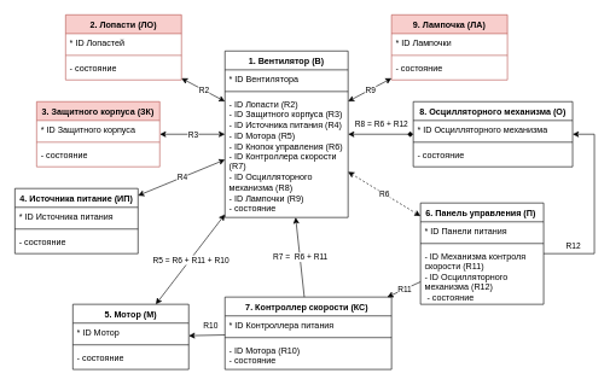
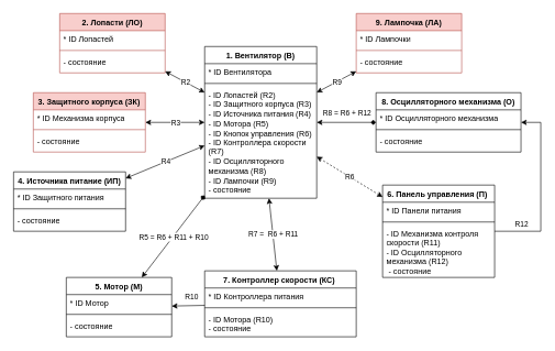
- <mxCell id="11" value="* ID Защитного корпуса" style="text;strokeColor=none;fillColor=none;align=left;verticalAlign=top;spacingLeft=4;spacingRight=4;overflow=hidden;rotatable=0;points=[[0,0.5],[1,0.5]];portConstraint=eastwest;whiteSpace=wrap;html=1;" parent="10" vertex="1"><mxGeometry y="26" width="170" height="26" as="geometry" /></mxCell>
+ <mxCell id="11" value="* ID Механизма корпуса" style="text;strokeColor=none;fillColor=none;align=left;verticalAlign=top;spacingLeft=4;spacingRight=4;overflow=hidden;rotatable=0;points=[[0,0.5],[1,0.5]];portConstraint=eastwest;whiteSpace=wrap;html=1;" parent="10" vertex="1"><mxGeometry y="26" width="170" height="26" as="geometry" /></mxCell>
- <mxCell id="5" value="- ID Лопасти (R2)&lt;br&gt;- ID Защитного корпуса (R3)&lt;br&gt;- ID Источника питания (R4)&lt;br&gt;- ID Мотора (R5)&lt;br&gt;- ID Кнопок управления (R6)&lt;br&gt;- ID Контроллера скорости (R7)&lt;br&gt;- ID Осцилляторного механизма (R8)&lt;br&gt;- ID Лампочки (R9)&lt;br&gt;- состояние" style="text;strokeColor=none;fillColor=none;align=left;verticalAlign=top;spacingLeft=4;spacingRight=4;overflow=hidden;rotatable=0;points=[[0,0.5],[1,0.5]];portConstraint=eastwest;whiteSpace=wrap;html=1;" parent="2" vertex="1"><mxGeometry y="60" width="170" height="170" as="geometry" /></mxCell>
+ <mxCell id="5" value="- ID Лопастей (R2)&lt;br&gt;- ID Защитного корпуса (R3)&lt;br&gt;- ID Источника питания (R4)&lt;br&gt;- ID Мотора (R5)&lt;br&gt;- ID Кнопок управления (R6)&lt;br&gt;- ID Контроллера скорости (R7)&lt;br&gt;- ID Осцилляторного механизма (R8)&lt;br&gt;- ID Лампочки (R9)&lt;br&gt;- состояние" style="text;strokeColor=none;fillColor=none;align=left;verticalAlign=top;spacingLeft=4;spacingRight=4;overflow=hidden;rotatable=0;points=[[0,0.5],[1,0.5]];portConstraint=eastwest;whiteSpace=wrap;html=1;" parent="2" vertex="1"><mxGeometry y="60" width="170" height="170" as="geometry" /></mxCell>
- <mxCell id="15" value="* ID Источника питания" style="text;strokeColor=none;fillColor=none;align=left;verticalAlign=top;spacingLeft=4;spacingRight=4;overflow=hidden;rotatable=0;points=[[0,0.5],[1,0.5]];portConstraint=eastwest;whiteSpace=wrap;html=1;" parent="14" vertex="1"><mxGeometry y="26" width="170" height="26" as="geometry" /></mxCell>
+ <mxCell id="15" value="* ID Защитного питания" style="text;strokeColor=none;fillColor=none;align=left;verticalAlign=top;spacingLeft=4;spacingRight=4;overflow=hidden;rotatable=0;points=[[0,0.5],[1,0.5]];portConstraint=eastwest;whiteSpace=wrap;html=1;" parent="14" vertex="1"><mxGeometry y="26" width="170" height="26" as="geometry" /></mxCell>
- <mxCell id="40" value="" style="endArrow=classic;html=1;rounded=0;startArrow=classic;startFill=1;" parent="1" source="18" target="2" edge="1"><mxGeometry relative="1" as="geometry"><mxPoint x="330" y="250" as="sourcePoint" /><mxPoint x="430" y="250" as="targetPoint" /></mxGeometry></mxCell>
+ <mxCell id="40" value="" style="endArrow=diamond;html=1;rounded=0;startArrow=classic;startFill=1;" parent="1" source="18" target="2" edge="1"><mxGeometry relative="1" as="geometry"><mxPoint x="330" y="250" as="sourcePoint" /><mxPoint x="430" y="250" as="targetPoint" /></mxGeometry></mxCell>
- <mxCell id="56" value="" style="endArrow=classic;html=1;rounded=0;startArrow=none;startFill=0;" parent="1" source="22" target="26" edge="1"><mxGeometry relative="1" as="geometry"><mxPoint x="700" y="490" as="sourcePoint" /><mxPoint x="800" y="490" as="targetPoint" /></mxGeometry></mxCell>
- <mxCell id="57" value="R11" style="edgeLabel;resizable=0;html=1;align=center;verticalAlign=middle;" parent="56" connectable="0" vertex="1"><mxGeometry relative="1" as="geometry"><mxPoint as="offset" /></mxGeometry></mxCell>
- <mxCell id="44" value="" style="endArrow=none;html=1;rounded=0;startArrow=classic;startFill=1;" parent="1" source="2" target="26" edge="1"><mxGeometry relative="1" as="geometry"><mxPoint x="330" y="250" as="sourcePoint" /><mxPoint x="430" y="250" as="targetPoint" /></mxGeometry></mxCell>
+ <mxCell id="44" value="" style="endArrow=classic;html=1;rounded=0;startArrow=classic;startFill=1;" parent="1" source="2" target="26" edge="1"><mxGeometry relative="1" as="geometry"><mxPoint x="330" y="250" as="sourcePoint" /><mxPoint x="430" y="250" as="targetPoint" /></mxGeometry></mxCell>
